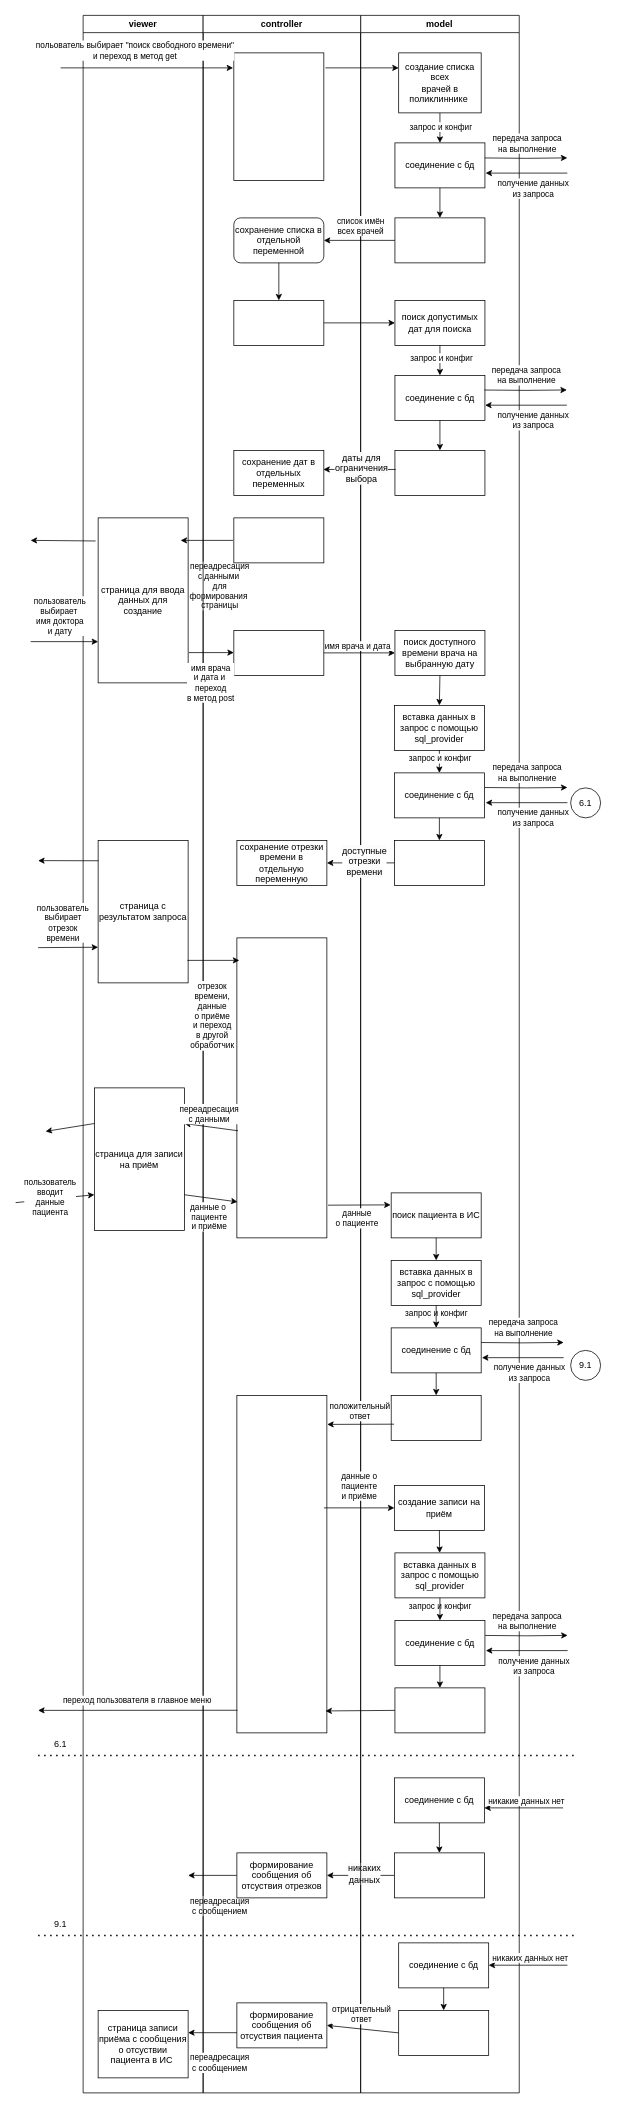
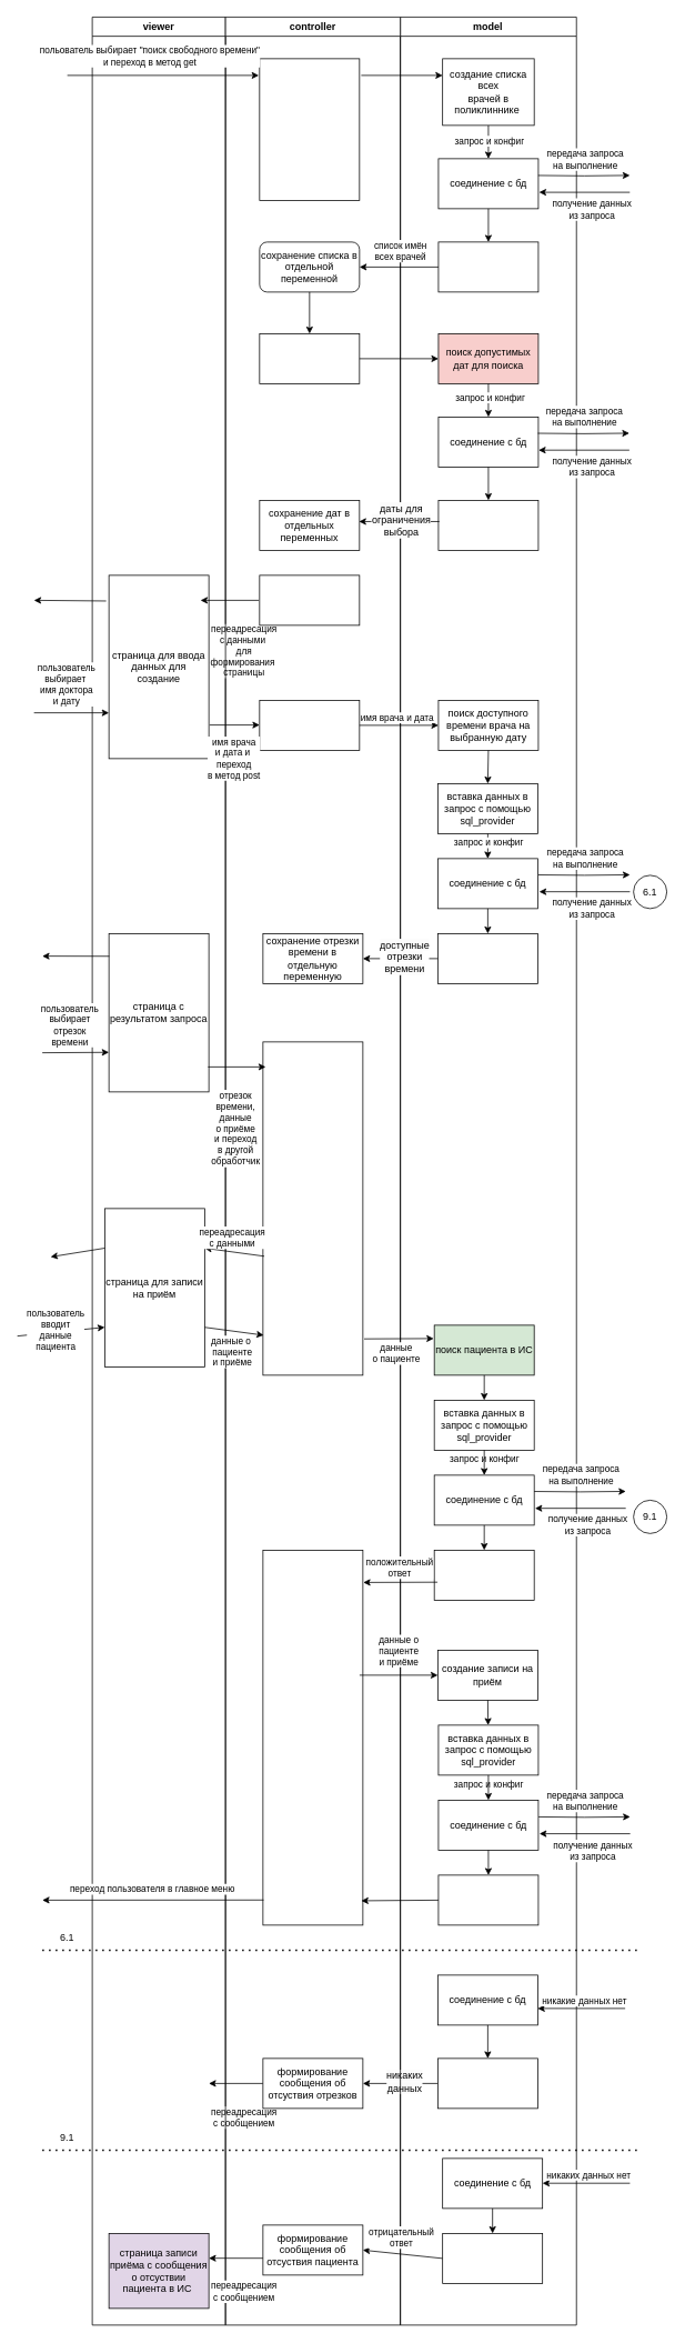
- <mxCell id="21" value="поиск допустимых дат для поиска" style="rounded=0;whiteSpace=wrap;html=1;" parent="13" vertex="1"><mxGeometry x="45.74" y="380" width="120" height="60" as="geometry" /></mxCell>
+ <mxCell id="21" value="поиск допустимых дат для поиска" style="rounded=0;whiteSpace=wrap;html=1;fillColor=#f8cecc;" parent="13" vertex="1"><mxGeometry x="45.74" y="380" width="120" height="60" as="geometry" /></mxCell>
- <mxCell id="31" value="поиск пациента в ИС" style="rounded=0;whiteSpace=wrap;html=1;" parent="13" vertex="1"><mxGeometry x="40.74" y="1570" width="120" height="60" as="geometry" /></mxCell>
+ <mxCell id="31" value="поиск пациента в ИС" style="rounded=0;whiteSpace=wrap;html=1;fillColor=#d5e8d4;" parent="13" vertex="1"><mxGeometry x="40.74" y="1570" width="120" height="60" as="geometry" /></mxCell>
- <mxCell id="92" value="страница записи приёма с сообщения о отсуствии пациента в ИС&amp;nbsp;" style="rounded=0;whiteSpace=wrap;html=1;" parent="73" vertex="1"><mxGeometry x="-140" y="2660" width="120" height="90" as="geometry" /></mxCell>
+ <mxCell id="92" value="страница записи приёма с сообщения о отсуствии пациента в ИС&amp;nbsp;" style="rounded=0;whiteSpace=wrap;html=1;fillColor=#e1d5e7;" parent="73" vertex="1"><mxGeometry x="-140" y="2660" width="120" height="90" as="geometry" /></mxCell>
